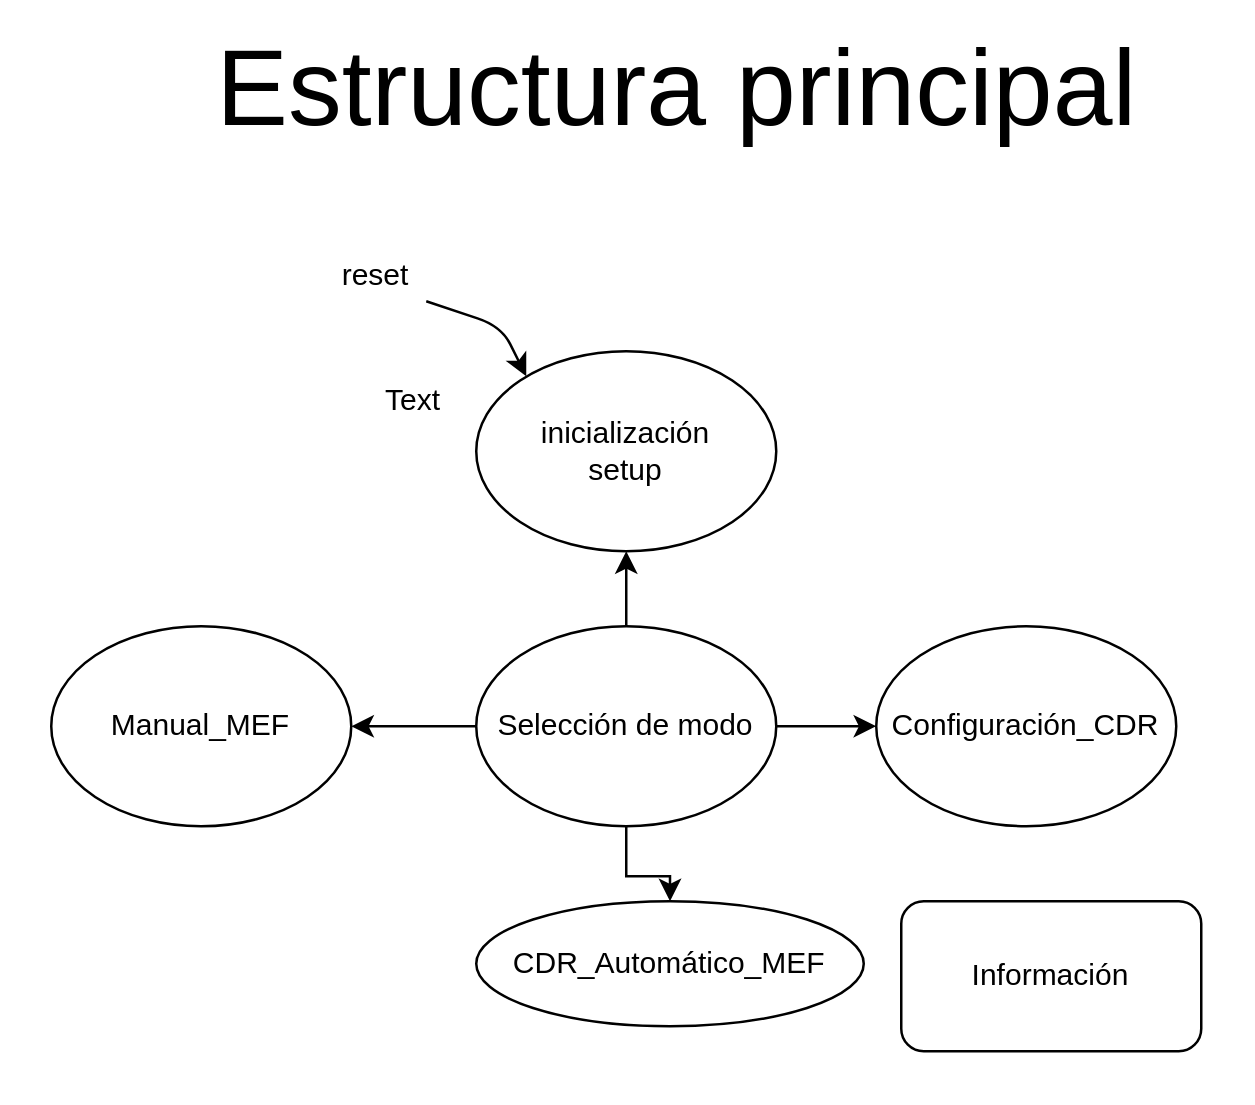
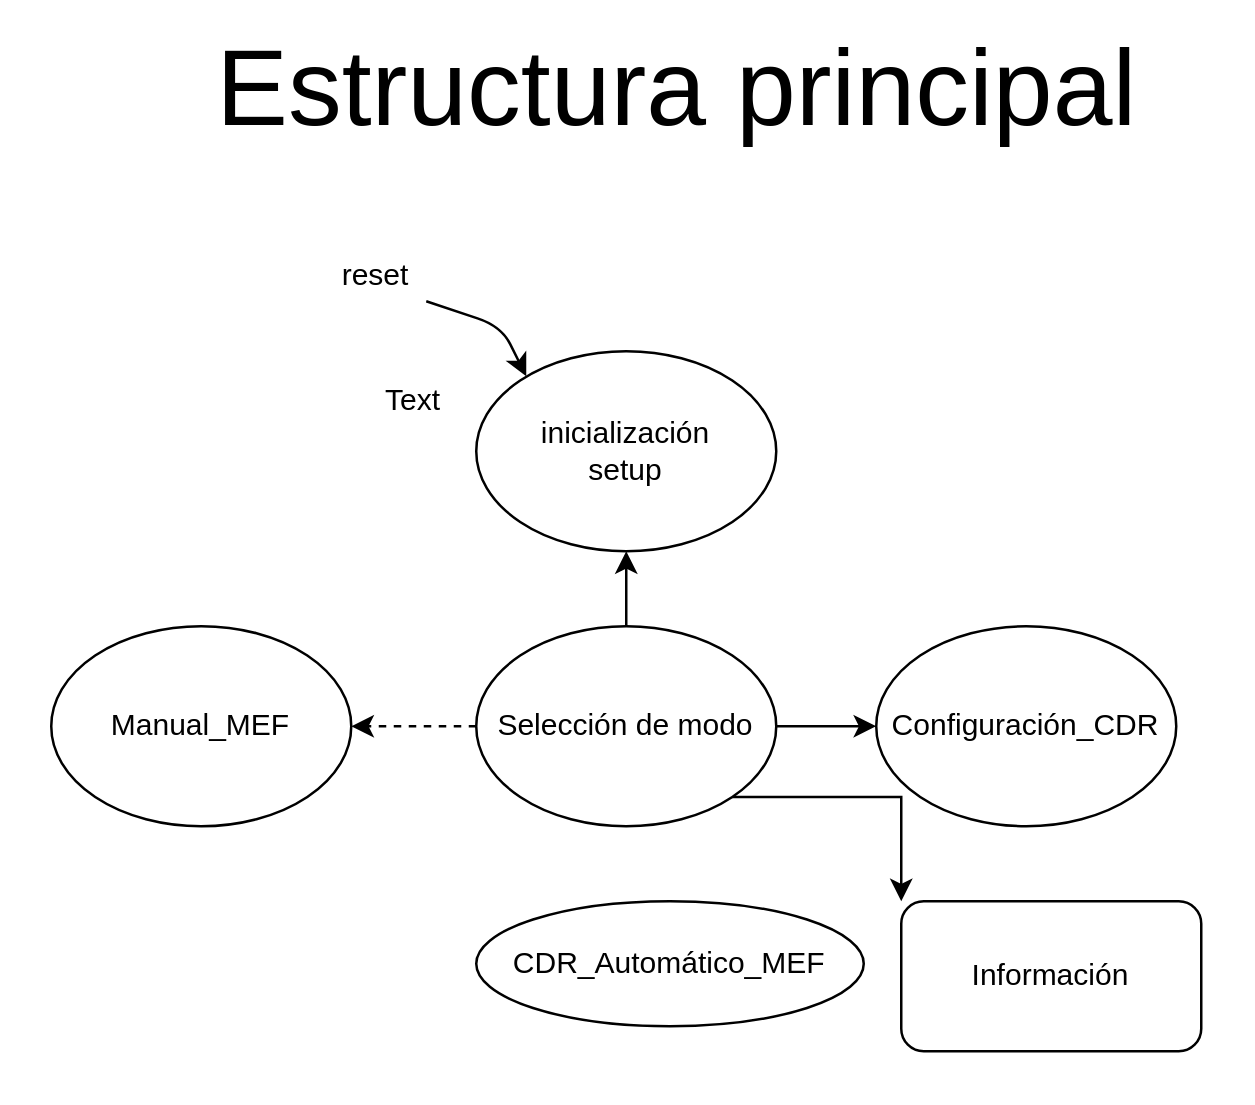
- <mxCell id="5" value="" style="edgeStyle=orthogonalEdgeStyle;rounded=0;orthogonalLoop=1;jettySize=auto;html=1;" parent="1" source="7" target="13" edge="1"><mxGeometry relative="1" as="geometry" /></mxCell>
+ <mxCell id="5" value="" style="edgeStyle=orthogonalEdgeStyle;rounded=0;orthogonalLoop=1;jettySize=auto;html=1;dashed=1;" parent="1" source="7" target="13" edge="1"><mxGeometry relative="1" as="geometry" /></mxCell>
+ <mxCell id="6" style="edgeStyle=orthogonalEdgeStyle;rounded=0;orthogonalLoop=1;jettySize=auto;html=1;exitX=1;exitY=1;exitDx=0;exitDy=0;entryX=0;entryY=0;entryDx=0;entryDy=0;" parent="1" source="7" target="14" edge="1"><mxGeometry relative="1" as="geometry" /></mxCell>
- <mxCell id="3" value="" style="edgeStyle=orthogonalEdgeStyle;rounded=0;orthogonalLoop=1;jettySize=auto;html=1;" parent="1" source="7" target="10" edge="1"><mxGeometry relative="1" as="geometry" /></mxCell>
